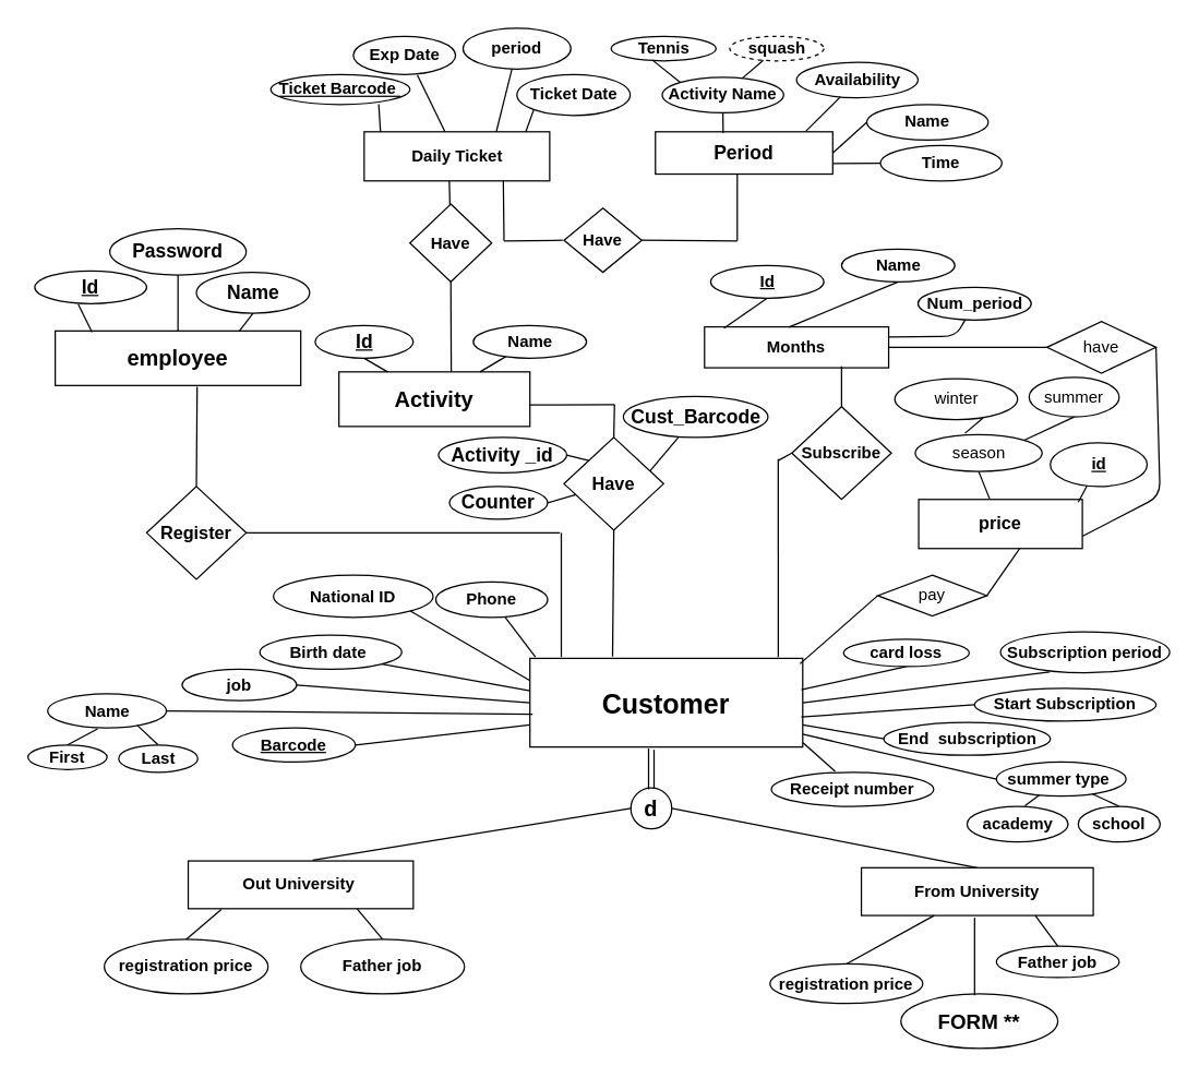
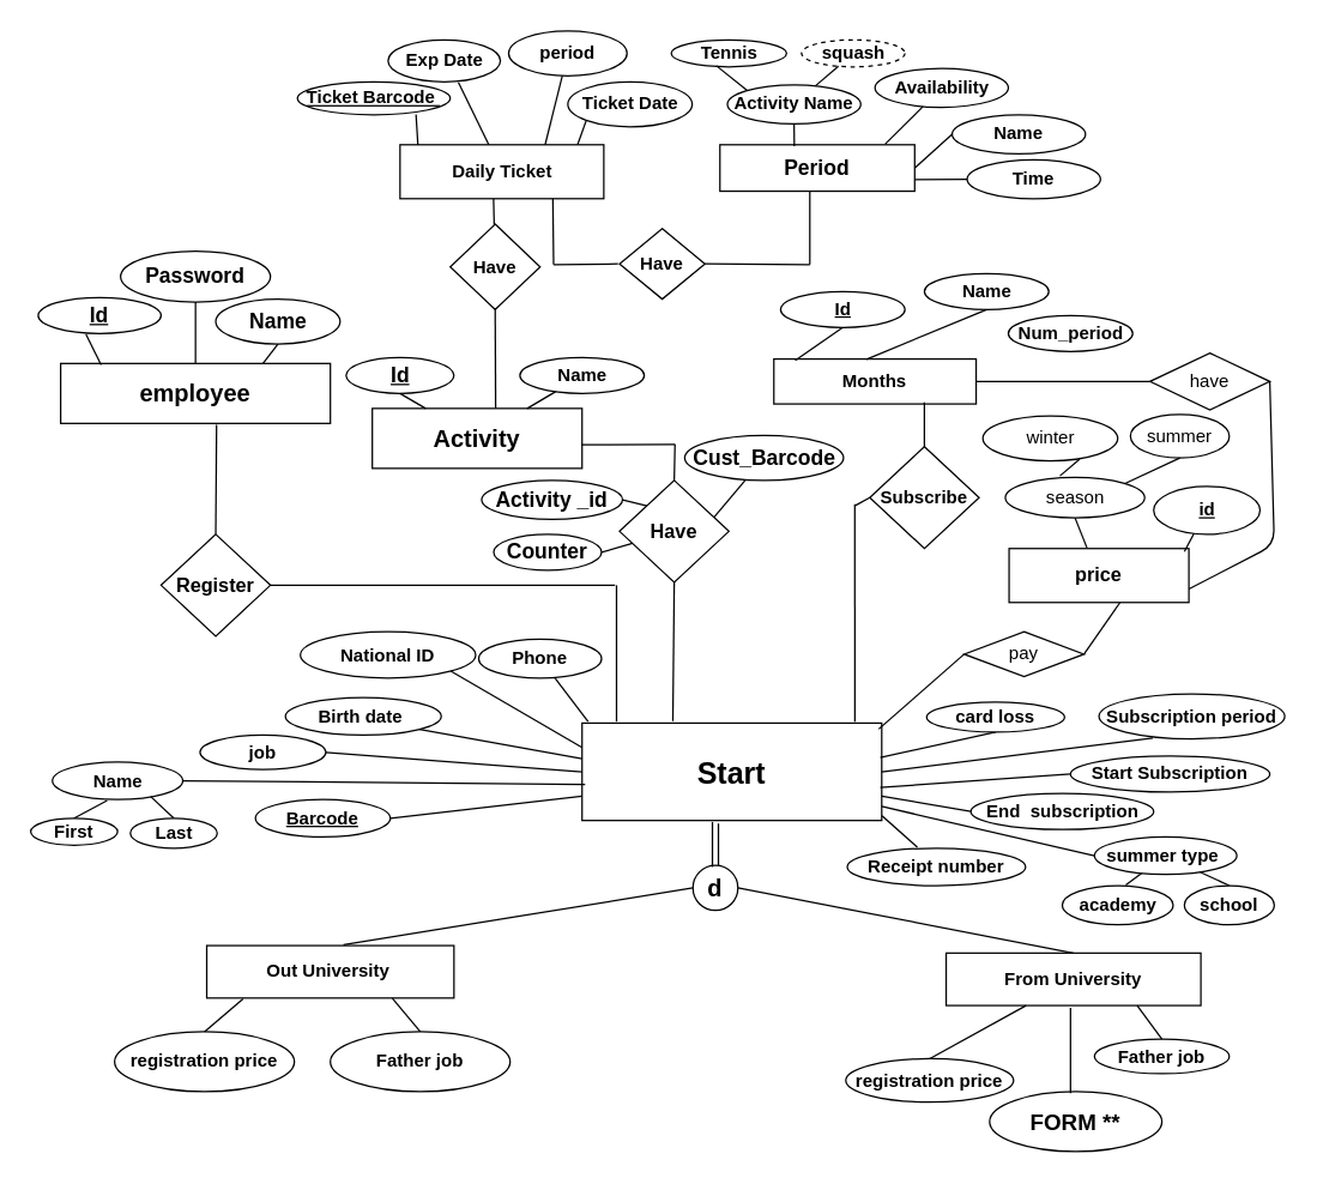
- <mxCell id="114" value="" style="endArrow=none;html=1;exitX=1;exitY=0.25;exitDx=0;exitDy=0;" parent="1" target="111" edge="1" source="108"><mxGeometry width="50" height="50" relative="1" as="geometry"><mxPoint x="710" y="246" as="sourcePoint" /><mxPoint x="510" y="246" as="targetPoint" /><Array as="points"><mxPoint x="700" y="246" /></Array></mxGeometry></mxCell>
- <mxCell id="2" value="&lt;b style=&quot;font-size: 20px ; white-space: normal&quot;&gt;Customer&lt;/b&gt;" style="rounded=0;whiteSpace=wrap;html=1;" parent="1" vertex="1"><mxGeometry x="388" y="482" width="200" height="65" as="geometry" /></mxCell>
+ <mxCell id="2" value="&lt;b style=&quot;font-size: 20px ; white-space: normal&quot;&gt;Start&lt;/b&gt;" style="rounded=0;whiteSpace=wrap;html=1;" parent="1" vertex="1"><mxGeometry x="388" y="482" width="200" height="65" as="geometry" /></mxCell>
